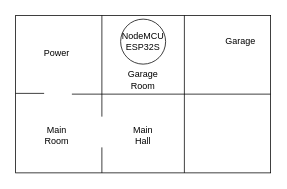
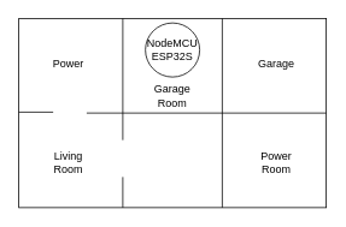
- <mxCell id="9" value="Garage" style="text;html=1;align=center;verticalAlign=middle;whiteSpace=wrap;rounded=0;" vertex="1" parent="1"><mxGeometry x="290" y="40" width="60" height="30" as="geometry" /></mxCell>
+ <mxCell id="9" value="Garage" style="text;html=1;align=center;verticalAlign=middle;whiteSpace=wrap;rounded=0;" vertex="1" parent="1"><mxGeometry x="275" y="55" width="60" height="30" as="geometry" /></mxCell>
- <mxCell id="10" value="Main&lt;br&gt;Room" style="text;html=1;align=center;verticalAlign=middle;whiteSpace=wrap;rounded=0;" vertex="1" parent="1"><mxGeometry x="45" y="165" width="60" height="30" as="geometry" /></mxCell>
+ <mxCell id="10" value="Living&lt;br&gt;Room" style="text;html=1;align=center;verticalAlign=middle;whiteSpace=wrap;rounded=0;" vertex="1" parent="1"><mxGeometry x="45" y="165" width="60" height="30" as="geometry" /></mxCell>
- <mxCell id="11" value="Main&lt;br&gt;Hall" style="text;html=1;align=center;verticalAlign=middle;whiteSpace=wrap;rounded=0;" vertex="1" parent="1"><mxGeometry x="160" y="165" width="60" height="30" as="geometry" /></mxCell>
+ <mxCell id="12" value="Power&lt;br&gt;Room" style="text;html=1;align=center;verticalAlign=middle;whiteSpace=wrap;rounded=0;" vertex="1" parent="1"><mxGeometry x="275" y="165" width="60" height="30" as="geometry" /></mxCell>
